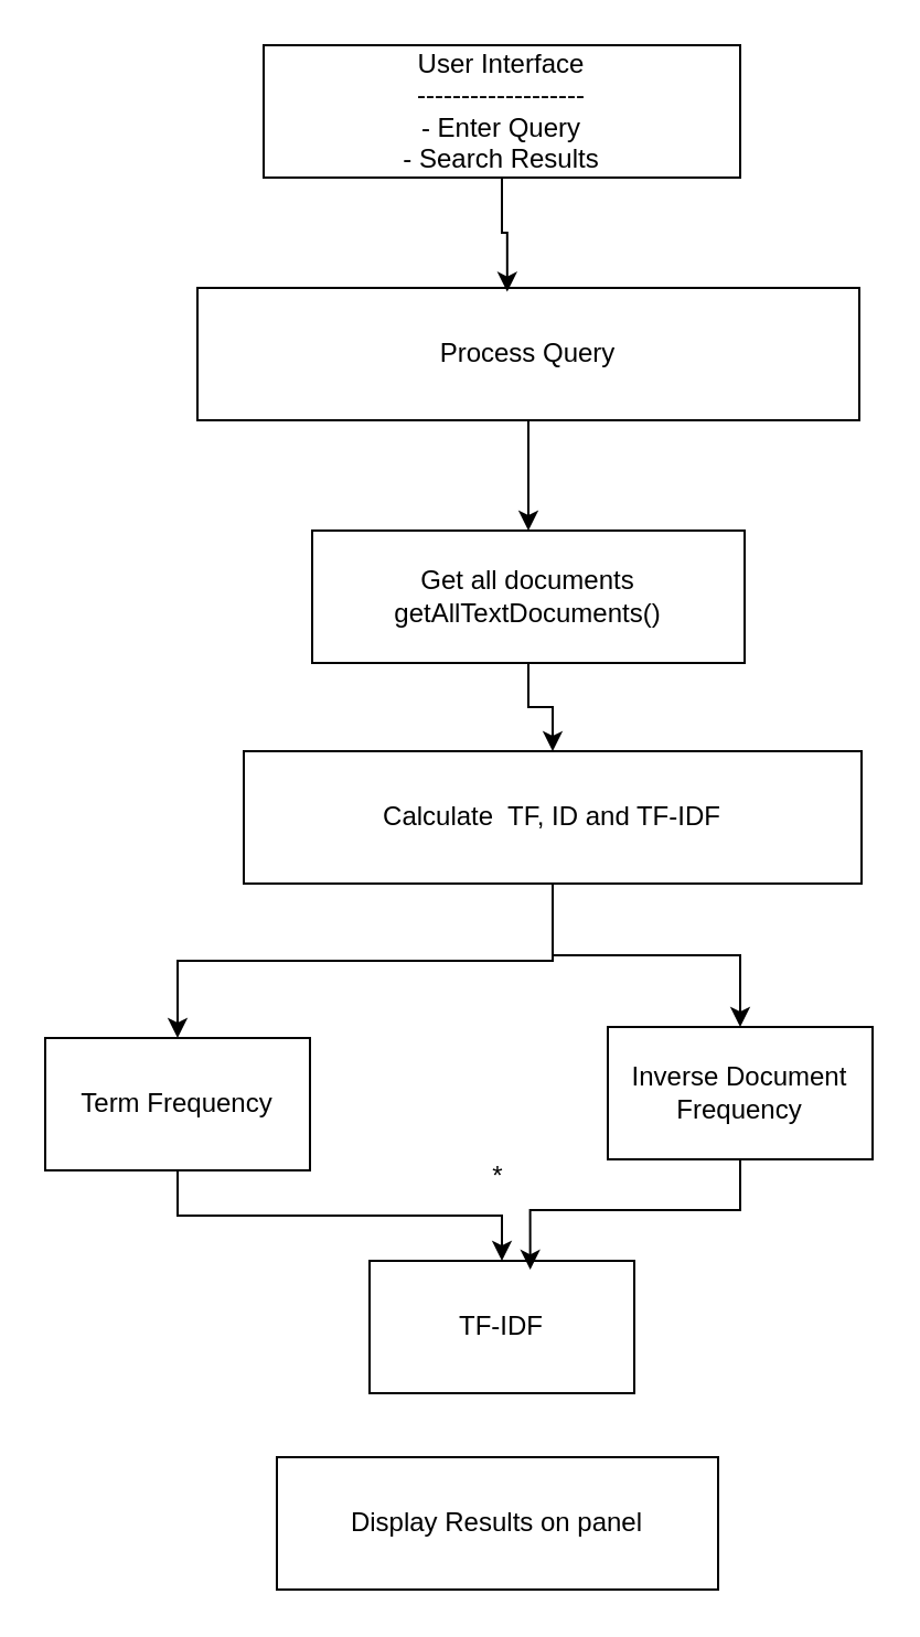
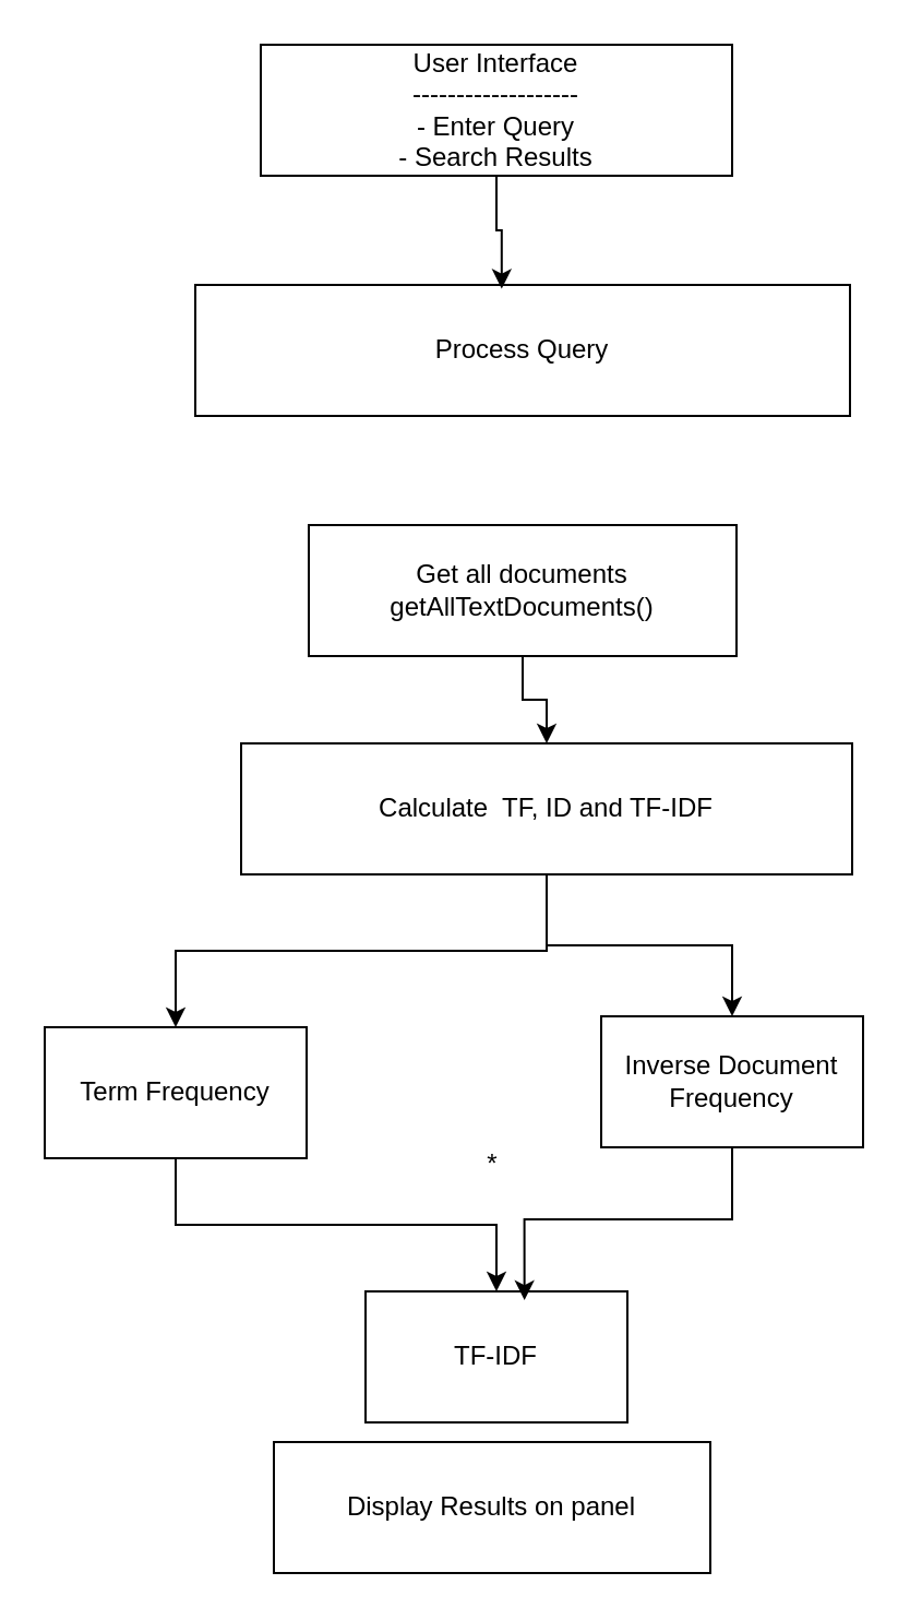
- <mxCell id="3" style="edgeStyle=orthogonalEdgeStyle;rounded=0;orthogonalLoop=1;jettySize=auto;html=1;exitX=0.5;exitY=1;exitDx=0;exitDy=0;" edge="1" parent="1" source="4" target="6"><mxGeometry relative="1" as="geometry" /></mxCell>
- <mxCell id="13" value="TF-IDF" style="rounded=0;whiteSpace=wrap;html=1;" vertex="1" parent="1"><mxGeometry x="167" y="571" width="120" height="60" as="geometry" /></mxCell>
+ <mxCell id="13" value="TF-IDF" style="rounded=0;whiteSpace=wrap;html=1;" vertex="1" parent="1"><mxGeometry x="167" y="591" width="120" height="60" as="geometry" /></mxCell>
